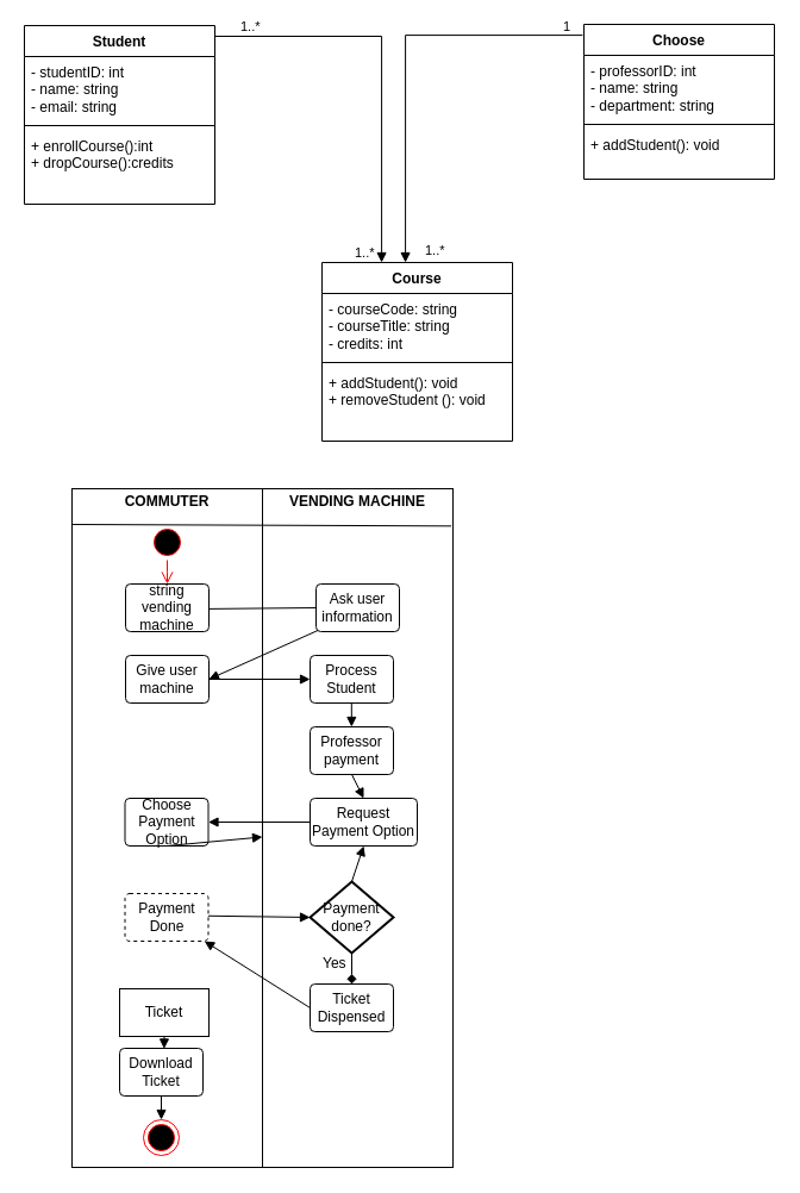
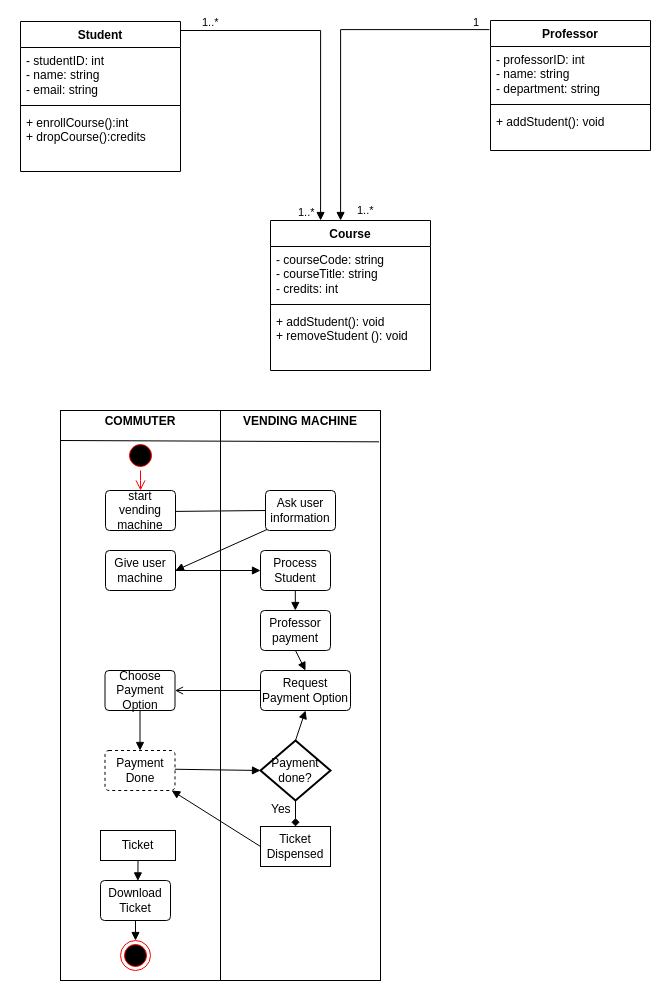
- <mxCell id="10" value="Choose" style="swimlane;fontStyle=1;align=center;verticalAlign=top;childLayout=stackLayout;horizontal=1;startSize=26;horizontalStack=0;resizeParent=1;resizeParentMax=0;resizeLast=0;collapsible=1;marginBottom=0;whiteSpace=wrap;html=1;" vertex="1" parent="1"><mxGeometry x="490" y="20" width="160" height="130" as="geometry" /></mxCell>
+ <mxCell id="10" value="Professor" style="swimlane;fontStyle=1;align=center;verticalAlign=top;childLayout=stackLayout;horizontal=1;startSize=26;horizontalStack=0;resizeParent=1;resizeParentMax=0;resizeLast=0;collapsible=1;marginBottom=0;whiteSpace=wrap;html=1;" vertex="1" parent="1"><mxGeometry x="490" y="20" width="160" height="130" as="geometry" /></mxCell>
- <mxCell id="23" value="string vending machine" style="rounded=1;arcSize=10;whiteSpace=wrap;html=1;align=center;" vertex="1" parent="1"><mxGeometry x="105" y="490" width="70" height="40" as="geometry" /></mxCell>
+ <mxCell id="23" value="start vending machine" style="rounded=1;arcSize=10;whiteSpace=wrap;html=1;align=center;" vertex="1" parent="1"><mxGeometry x="105" y="490" width="70" height="40" as="geometry" /></mxCell>
- <mxCell id="30" value="" style="html=1;verticalAlign=bottom;endArrow=block;curved=0;rounded=0;entryX=1;entryY=0.5;entryDx=0;entryDy=0;exitX=0;exitY=0.5;exitDx=0;exitDy=0;" edge="1" parent="1" source="28" target="29"><mxGeometry width="80" relative="1" as="geometry"><mxPoint x="185" y="539.84" as="sourcePoint" /><mxPoint x="270" y="540" as="targetPoint" /></mxGeometry></mxCell>
+ <mxCell id="30" value="" style="html=1;verticalAlign=bottom;endArrow=open;curved=0;rounded=0;entryX=1;entryY=0.5;entryDx=0;entryDy=0;exitX=0;exitY=0.5;exitDx=0;exitDy=0;" edge="1" parent="1" source="28" target="29"><mxGeometry width="80" relative="1" as="geometry"><mxPoint x="185" y="539.84" as="sourcePoint" /><mxPoint x="270" y="540" as="targetPoint" /></mxGeometry></mxCell>
- <mxCell id="33" value="" style="html=1;verticalAlign=bottom;endArrow=block;curved=0;rounded=0;exitX=0.5;exitY=1;exitDx=0;exitDy=0;" edge="1" parent="1" source="29" target="24"><mxGeometry width="80" relative="1" as="geometry"><mxPoint x="270" y="670" as="sourcePoint" /><mxPoint x="185" y="670" as="targetPoint" /></mxGeometry></mxCell>
+ <mxCell id="33" value="" style="html=1;verticalAlign=bottom;endArrow=block;curved=0;rounded=0;entryX=0.5;entryY=0;entryDx=0;entryDy=0;exitX=0.5;exitY=1;exitDx=0;exitDy=0;" edge="1" parent="1" source="29" target="32"><mxGeometry width="80" relative="1" as="geometry"><mxPoint x="270" y="670" as="sourcePoint" /><mxPoint x="185" y="670" as="targetPoint" /></mxGeometry></mxCell>
- <mxCell id="34" value="Ticket Dispensed" style="rounded=1;arcSize=10;whiteSpace=wrap;html=1;align=center;" vertex="1" parent="1"><mxGeometry x="260" y="826" width="70" height="40" as="geometry" /></mxCell>
+ <mxCell id="34" value="Ticket Dispensed" style="arcSize=10;whiteSpace=wrap;html=1;align=center;rounded=0;" vertex="1" parent="1"><mxGeometry x="260" y="826" width="70" height="40" as="geometry" /></mxCell>
- <mxCell id="35" value="Ticket" style="html=1;whiteSpace=wrap;" vertex="1" parent="1"><mxGeometry x="100" y="830" width="75" height="40" as="geometry" /></mxCell>
+ <mxCell id="35" value="Ticket" style="html=1;whiteSpace=wrap;" vertex="1" parent="1"><mxGeometry x="100" y="830" width="75" height="30" as="geometry" /></mxCell>
